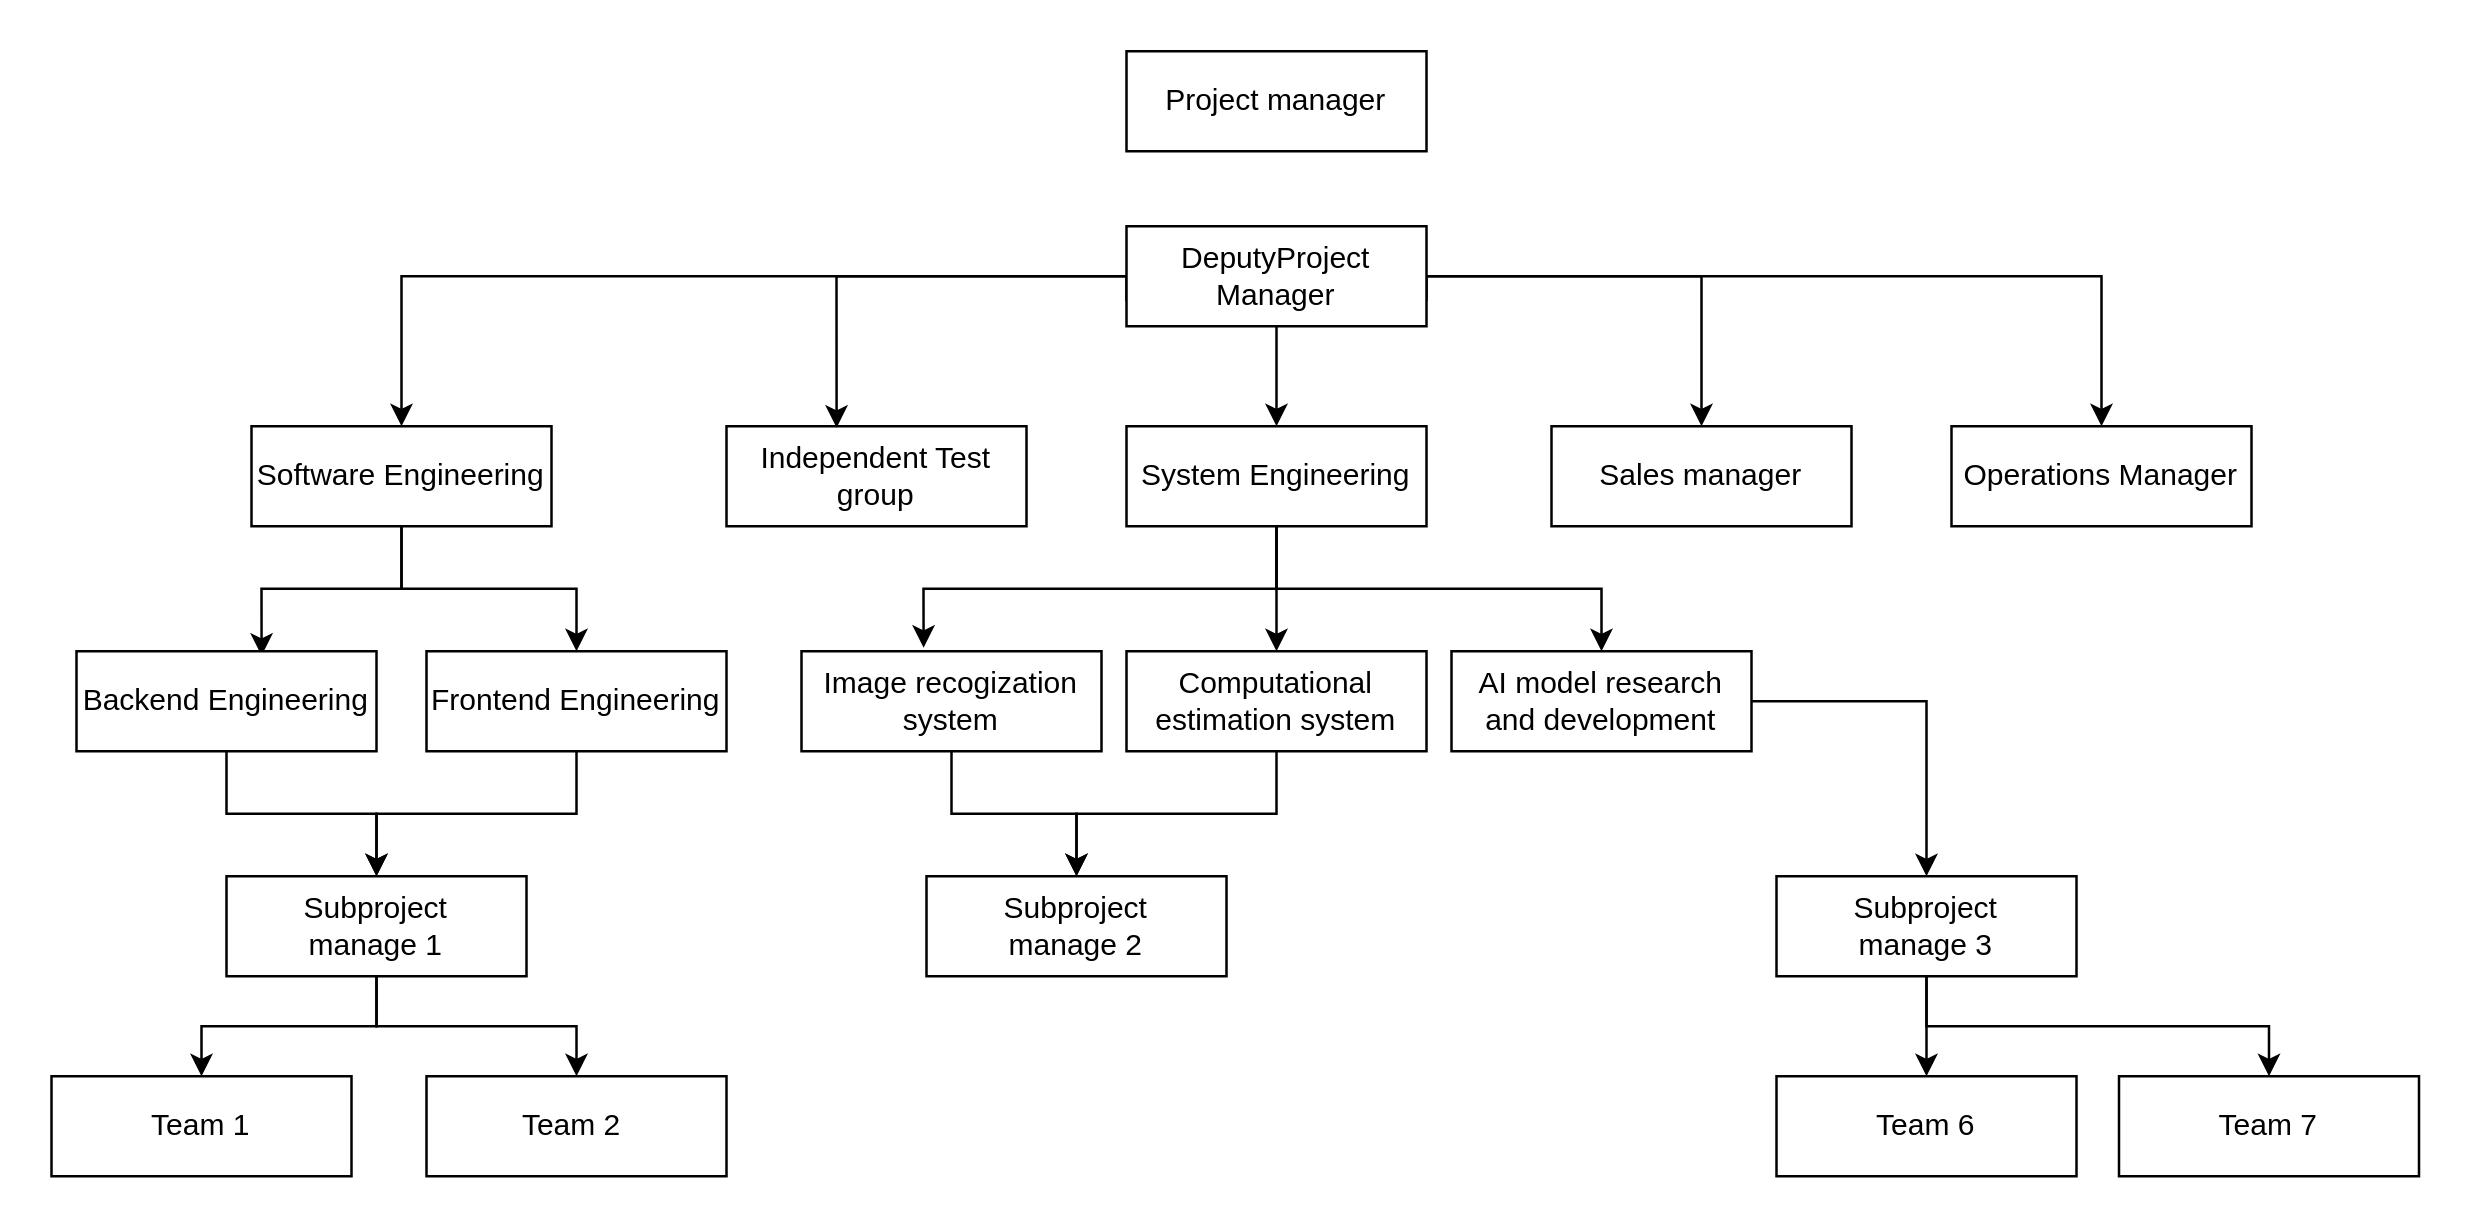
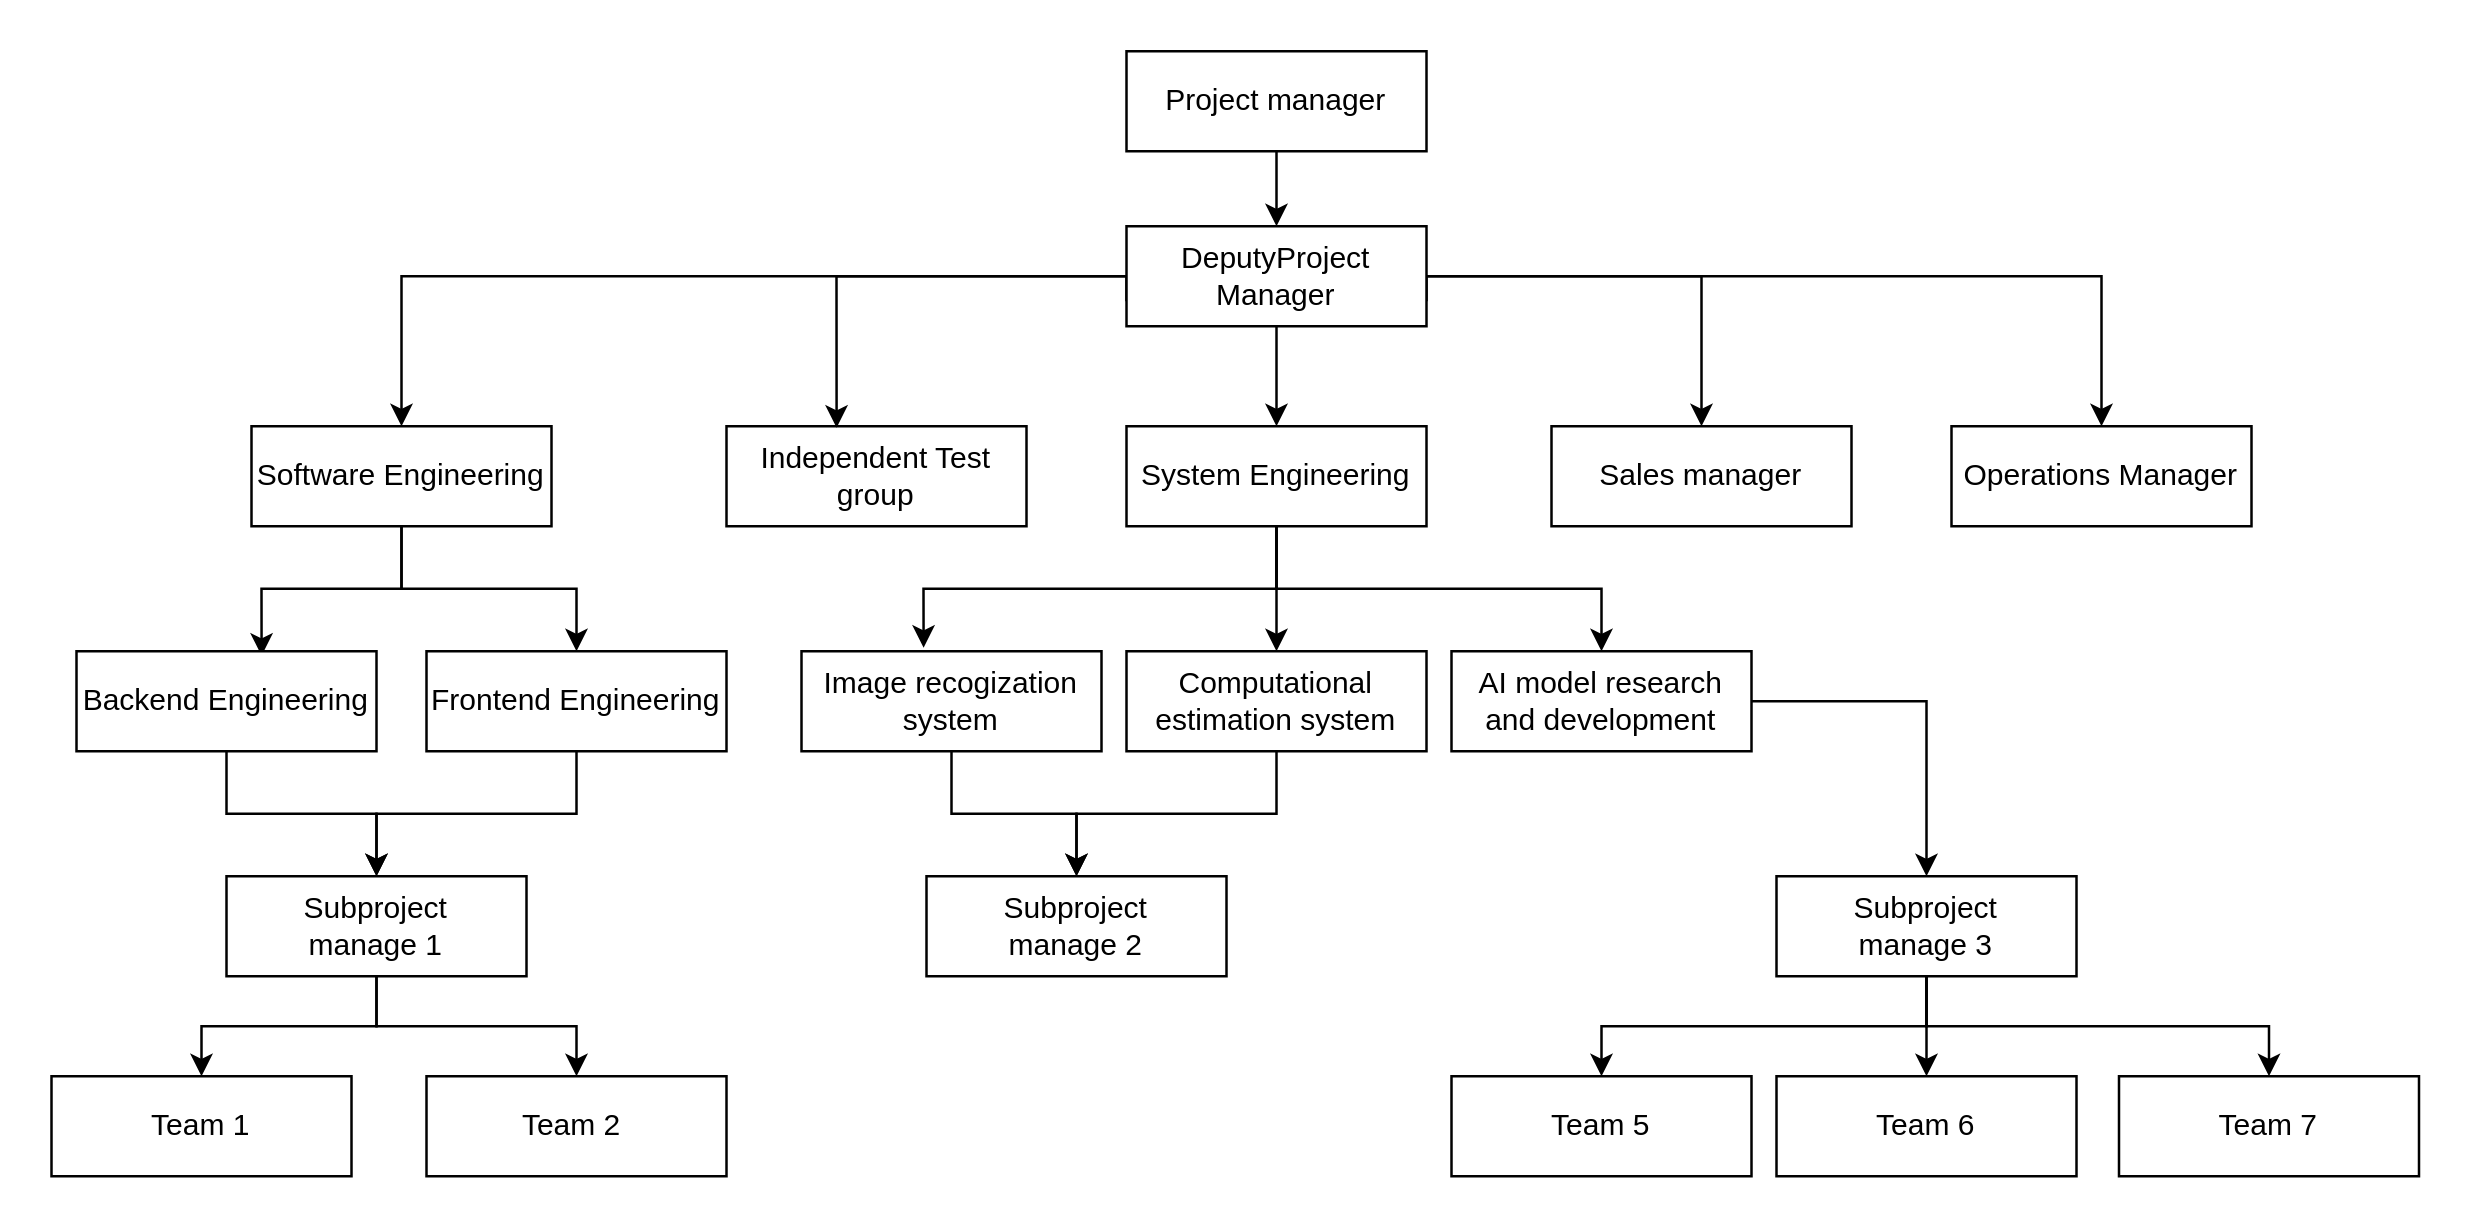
+ <mxCell id="2" value="" style="edgeStyle=orthogonalEdgeStyle;rounded=0;orthogonalLoop=1;jettySize=auto;html=1;" edge="1" parent="1" source="3" target="19"><mxGeometry relative="1" as="geometry" /></mxCell>
+ <mxCell id="39" style="edgeStyle=orthogonalEdgeStyle;rounded=0;orthogonalLoop=1;jettySize=auto;html=1;exitX=0.5;exitY=1;exitDx=0;exitDy=0;" edge="1" parent="1" source="42" target="32"><mxGeometry relative="1" as="geometry" /></mxCell>
+ <mxCell id="32" value="Team 5" style="rounded=0;whiteSpace=wrap;html=1;" vertex="1" parent="1"><mxGeometry x="580" y="430" width="120" height="40" as="geometry" /></mxCell>
